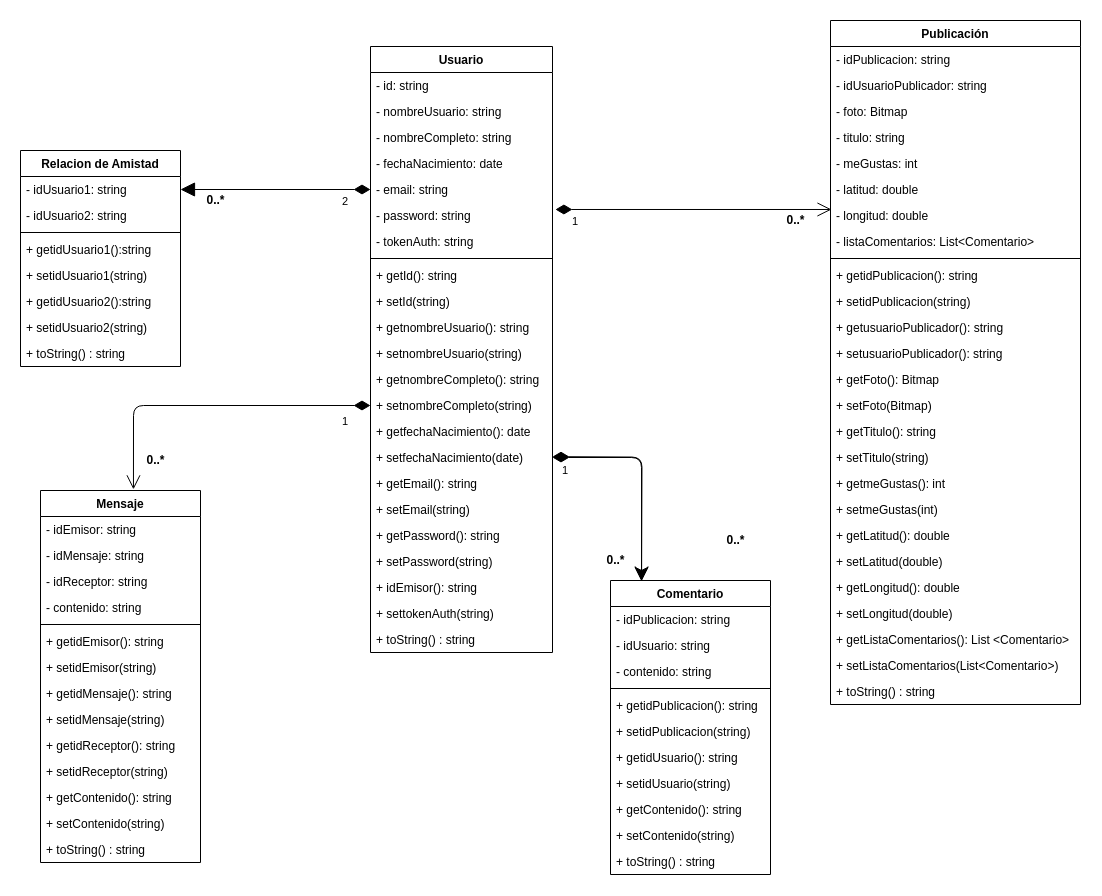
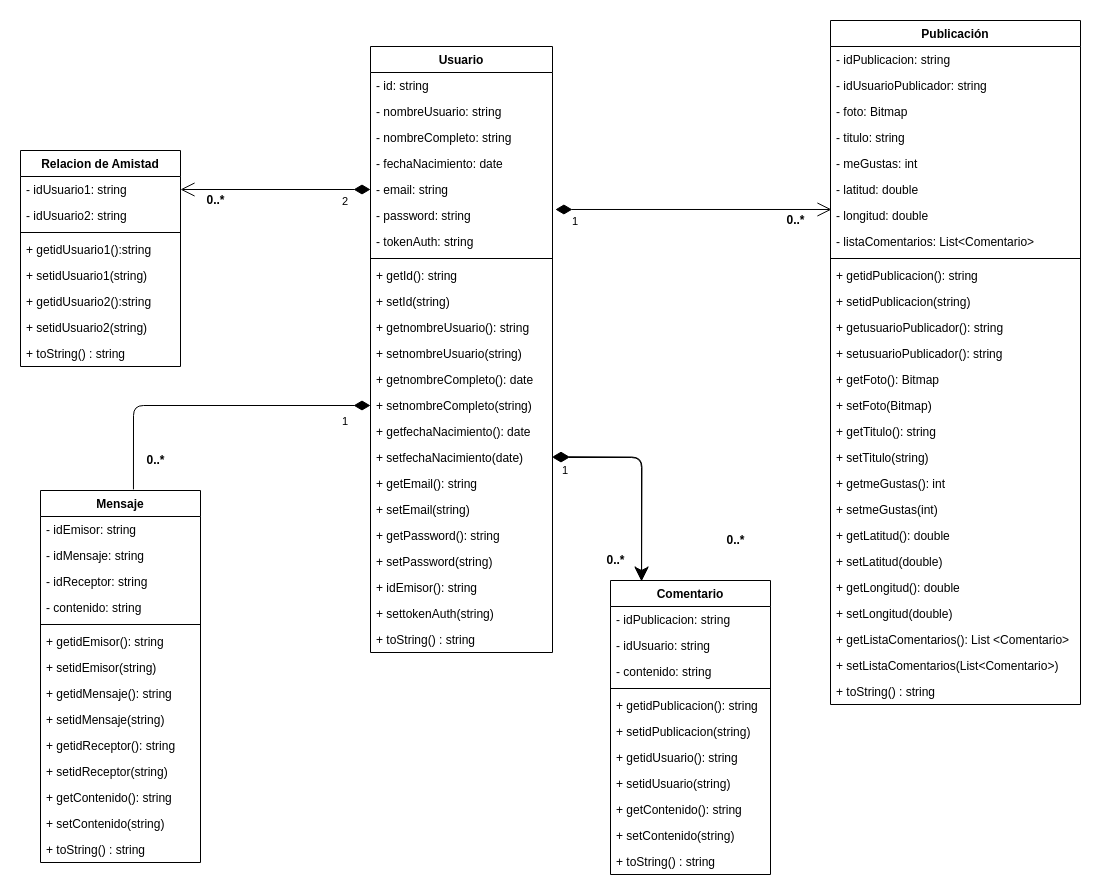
- <mxCell id="96" value="2" style="endArrow=block;html=1;endSize=12;startArrow=diamondThin;startSize=14;startFill=1;edgeStyle=orthogonalEdgeStyle;align=left;verticalAlign=bottom;exitX=0;exitY=0.5;exitDx=0;exitDy=0;entryX=1;entryY=0.5;entryDx=0;entryDy=0;" parent="1" source="34" target="66" edge="1"><mxGeometry x="-0.684" y="21" relative="1" as="geometry"><mxPoint x="180" y="240" as="sourcePoint" /><mxPoint x="340" y="240" as="targetPoint" /><mxPoint as="offset" /></mxGeometry></mxCell>
+ <mxCell id="96" value="2" style="endArrow=open;html=1;endSize=12;startArrow=diamondThin;startSize=14;startFill=1;edgeStyle=orthogonalEdgeStyle;align=left;verticalAlign=bottom;exitX=0;exitY=0.5;exitDx=0;exitDy=0;entryX=1;entryY=0.5;entryDx=0;entryDy=0;" parent="1" source="34" target="66" edge="1"><mxGeometry x="-0.684" y="21" relative="1" as="geometry"><mxPoint x="180" y="240" as="sourcePoint" /><mxPoint x="340" y="240" as="targetPoint" /><mxPoint as="offset" /></mxGeometry></mxCell>
- <mxCell id="42" value="+ getnombreCompleto(): string" style="text;strokeColor=none;fillColor=none;align=left;verticalAlign=top;spacingLeft=4;spacingRight=4;overflow=hidden;rotatable=0;points=[[0,0.5],[1,0.5]];portConstraint=eastwest;" parent="29" vertex="1"><mxGeometry y="320" width="182" height="26" as="geometry" /></mxCell>
+ <mxCell id="42" value="+ getnombreCompleto(): date" style="text;strokeColor=none;fillColor=none;align=left;verticalAlign=top;spacingLeft=4;spacingRight=4;overflow=hidden;rotatable=0;points=[[0,0.5],[1,0.5]];portConstraint=eastwest;" parent="29" vertex="1"><mxGeometry y="320" width="182" height="26" as="geometry" /></mxCell>
- <mxCell id="94" value="1" style="endArrow=open;html=1;endSize=12;startArrow=diamondThin;startSize=14;startFill=1;edgeStyle=orthogonalEdgeStyle;align=left;verticalAlign=bottom;exitX=0;exitY=0.5;exitDx=0;exitDy=0;entryX=0.581;entryY=-0.003;entryDx=0;entryDy=0;entryPerimeter=0;" parent="1" source="43" target="74" edge="1"><mxGeometry x="0.632" y="207" relative="1" as="geometry"><mxPoint x="210" y="470" as="sourcePoint" /><mxPoint x="370" y="470" as="targetPoint" /><mxPoint as="offset" /></mxGeometry></mxCell>
+ <mxCell id="94" value="1" style="endArrow=none;html=1;endSize=12;startArrow=diamondThin;startSize=14;startFill=1;edgeStyle=orthogonalEdgeStyle;align=left;verticalAlign=bottom;exitX=0;exitY=0.5;exitDx=0;exitDy=0;entryX=0.581;entryY=-0.003;entryDx=0;entryDy=0;entryPerimeter=0;" parent="1" source="43" target="74" edge="1"><mxGeometry x="0.632" y="207" relative="1" as="geometry"><mxPoint x="210" y="470" as="sourcePoint" /><mxPoint x="370" y="470" as="targetPoint" /><mxPoint as="offset" /></mxGeometry></mxCell>
